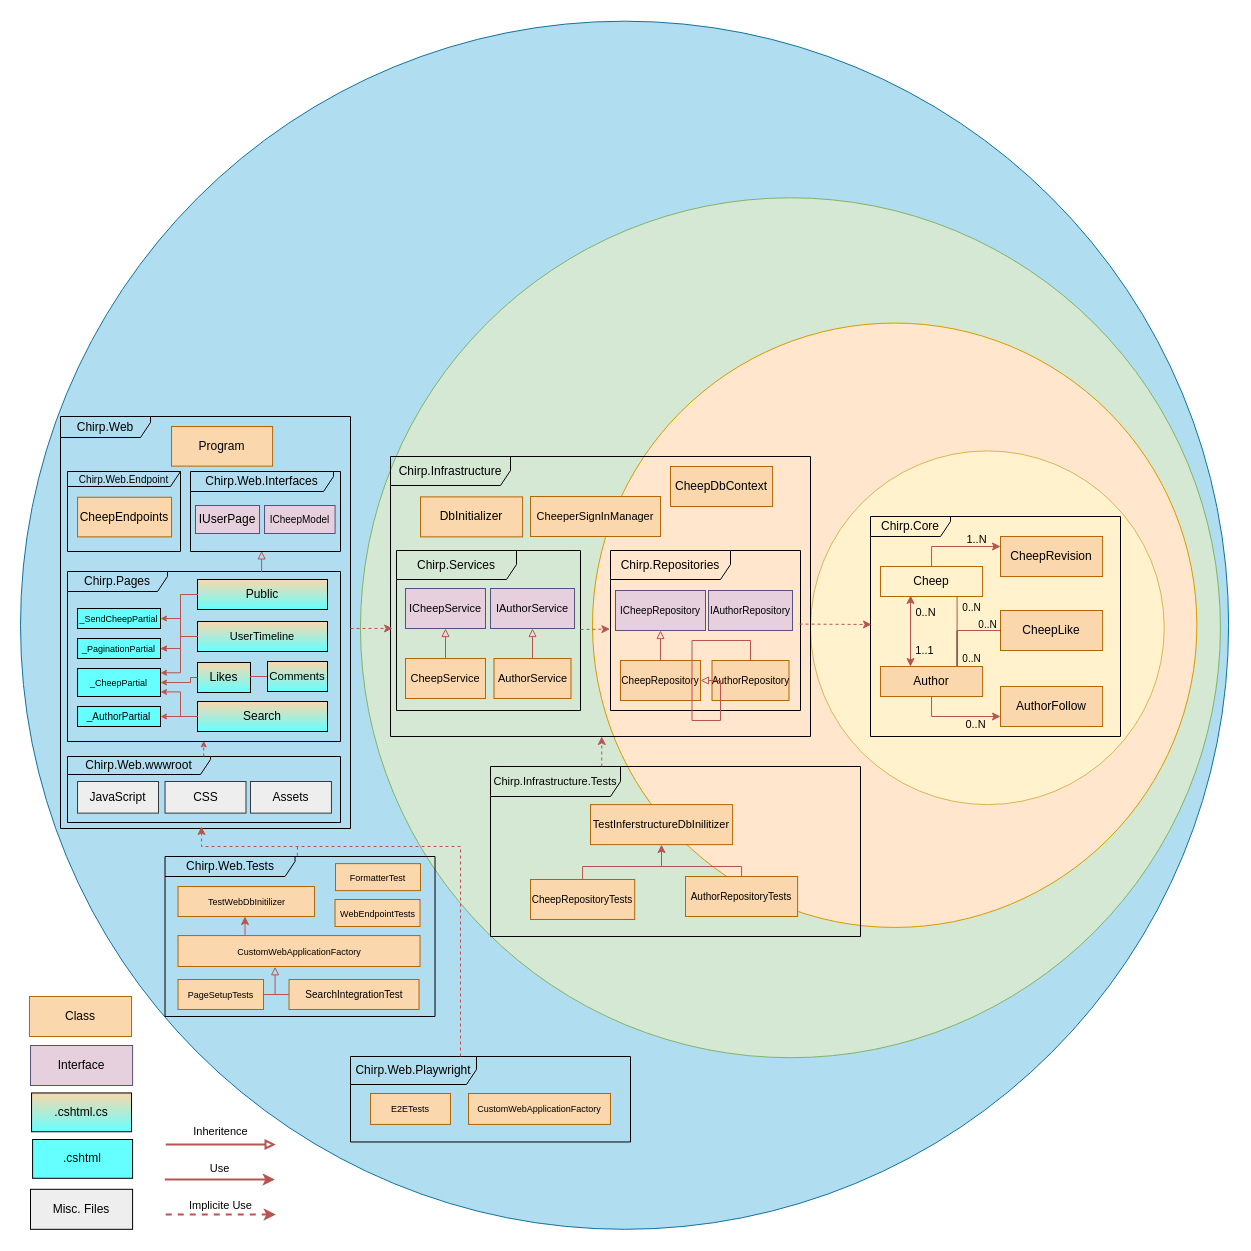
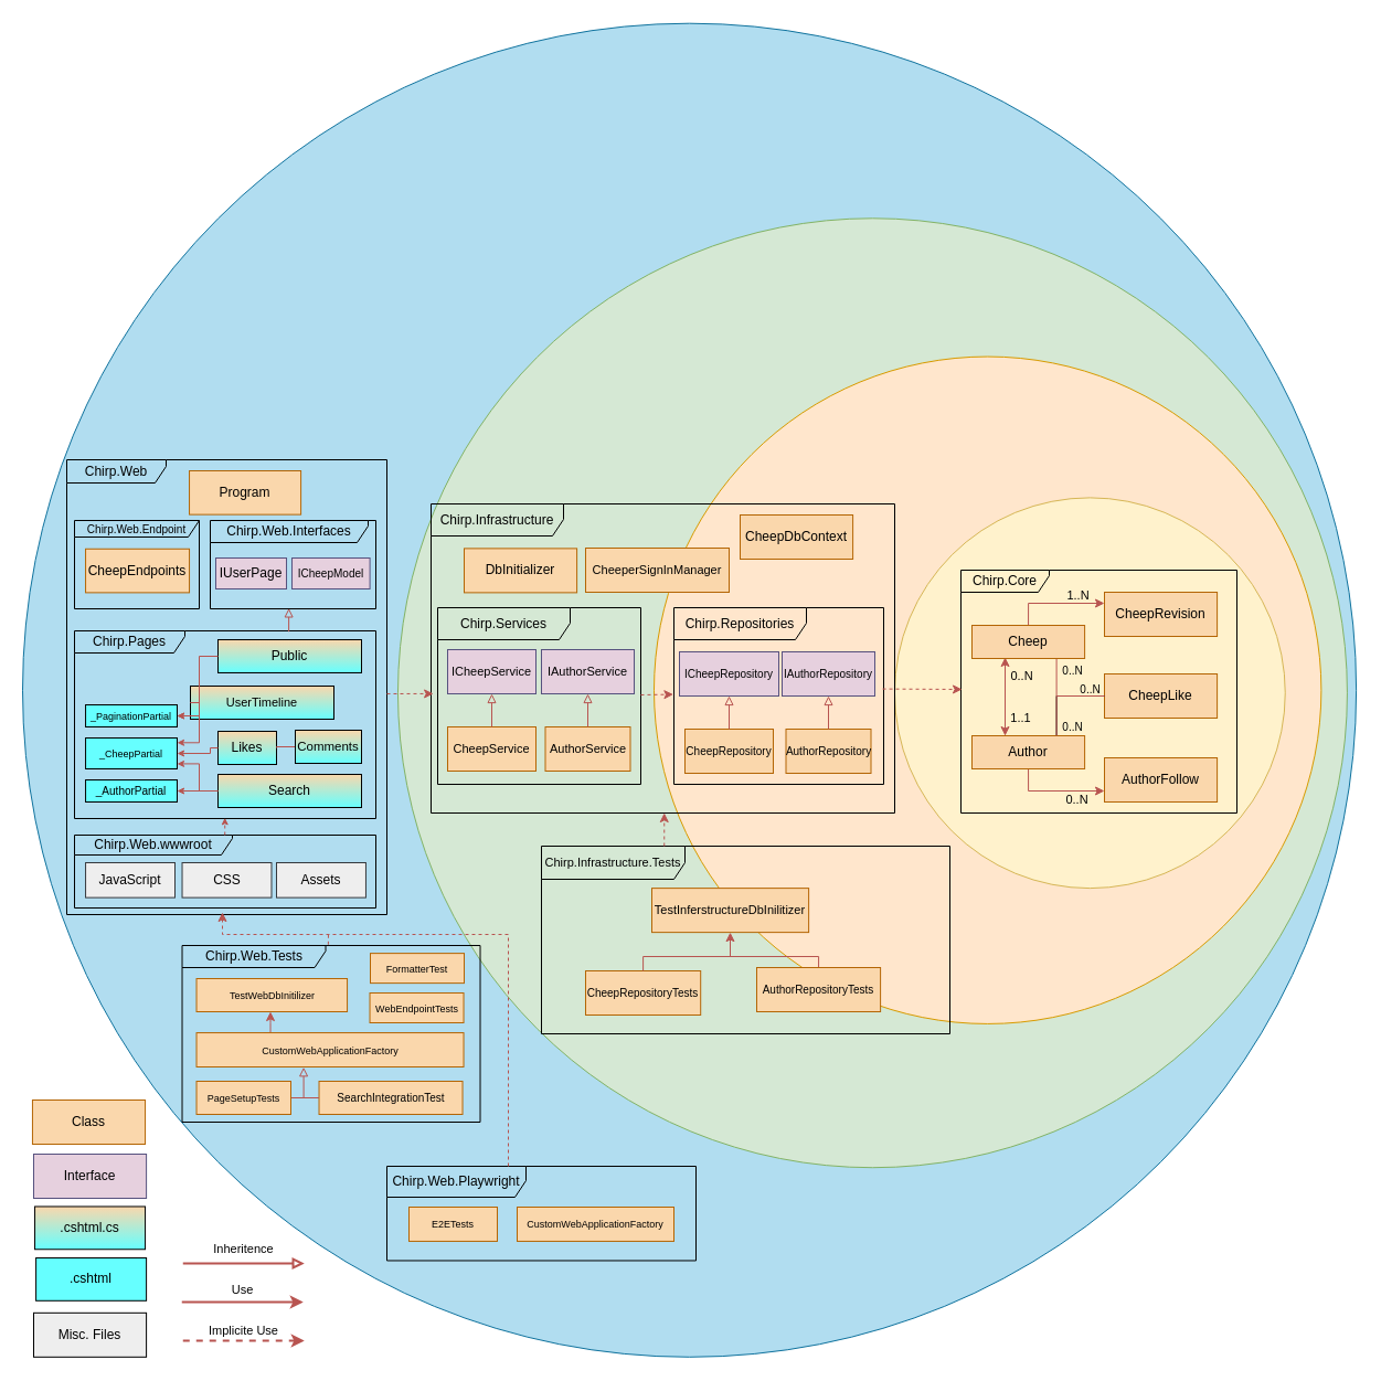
- <mxCell id="60" value="Cheep" style="rounded=0;whiteSpace=wrap;html=1;fillColor=#fff2cc;strokeColor=#b46504;" parent="1" vertex="1"><mxGeometry x="880" y="566" width="102.1" height="30" as="geometry" /></mxCell>
+ <mxCell id="60" value="Cheep" style="rounded=0;whiteSpace=wrap;html=1;fillColor=#fad7ac;strokeColor=#b46504;" parent="1" vertex="1"><mxGeometry x="880" y="566" width="102.1" height="30" as="geometry" /></mxCell>
- <mxCell id="80" value="&lt;span style=&quot;font-size: 9px;&quot;&gt;_SendCheepPartial&lt;/span&gt;" style="rounded=0;whiteSpace=wrap;html=1;fillColor=#66FFFF;strokeColor=default;gradientDirection=south;gradientColor=#66FFFF;" parent="1" vertex="1"><mxGeometry x="77.05" y="608" width="82.95" height="20" as="geometry" /></mxCell>
- <mxCell id="84" style="edgeStyle=orthogonalEdgeStyle;rounded=0;orthogonalLoop=1;jettySize=auto;html=1;exitX=0;exitY=0.5;exitDx=0;exitDy=0;endSize=4;fillColor=#f8cecc;strokeColor=#b85450;" parent="1" source="30" target="80" edge="1"><mxGeometry relative="1" as="geometry"><Array as="points"><mxPoint x="180" y="594" /><mxPoint x="180" y="618" /></Array></mxGeometry></mxCell>
- <mxCell id="27" value="&lt;font style=&quot;font-size: 11px;&quot;&gt;UserTimeline&lt;/font&gt;" style="rounded=0;whiteSpace=wrap;html=1;fillColor=#fad7ac;strokeColor=default;gradientDirection=south;gradientColor=#66FFFF;" parent="26" vertex="1"><mxGeometry x="130" y="50" width="130" height="30" as="geometry" /></mxCell>
+ <mxCell id="27" value="&lt;font style=&quot;font-size: 11px;&quot;&gt;UserTimeline&lt;/font&gt;" style="rounded=0;whiteSpace=wrap;html=1;fillColor=#fad7ac;strokeColor=default;gradientDirection=south;gradientColor=#66FFFF;" parent="26" vertex="1"><mxGeometry x="105" y="50" width="130" height="30" as="geometry" /></mxCell>
- <mxCell id="19" style="edgeStyle=orthogonalEdgeStyle;rounded=0;orthogonalLoop=1;jettySize=auto;html=1;exitX=0.5;exitY=0;exitDx=0;exitDy=0;endArrow=block;endFill=0;fillColor=#f8cecc;strokeColor=#b85450;" parent="13" source="18" target="16" edge="1"><mxGeometry relative="1" as="geometry" /></mxCell>
+ <mxCell id="19" style="edgeStyle=orthogonalEdgeStyle;rounded=0;orthogonalLoop=1;jettySize=auto;html=1;exitX=0.5;exitY=0;exitDx=0;exitDy=0;endArrow=block;endFill=0;fillColor=#f8cecc;strokeColor=#b85450;" parent="13" source="18" target="15" edge="1"><mxGeometry relative="1" as="geometry" /></mxCell>
